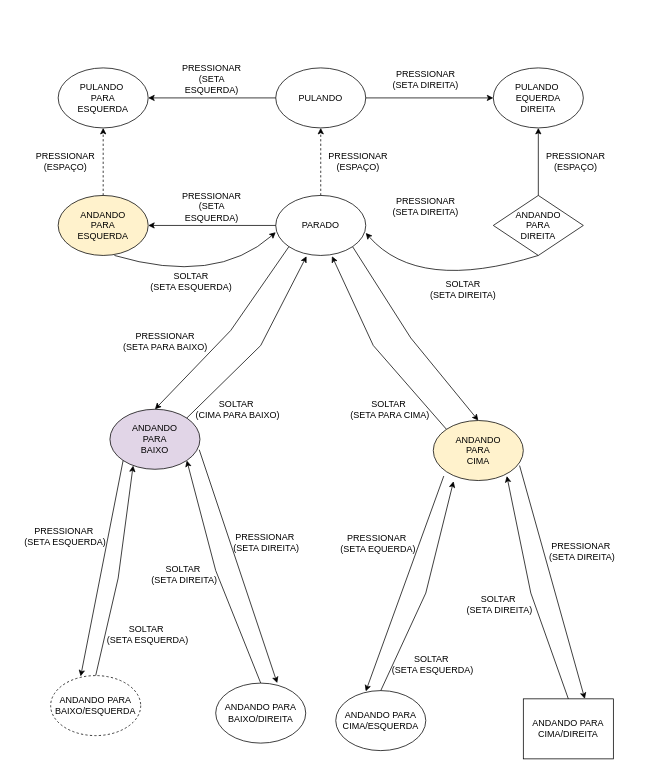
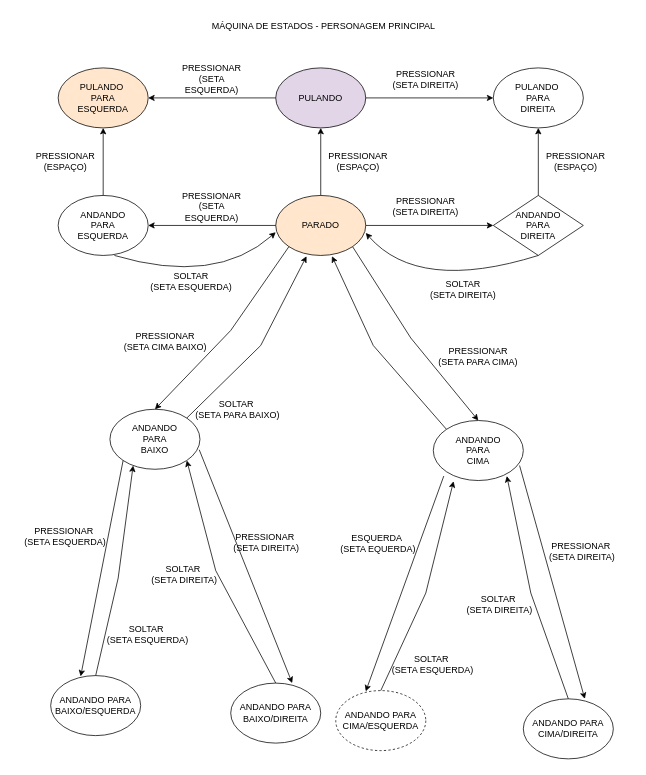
+ <mxCell id="25" value="MÁQUINA DE ESTADOS - PERSONAGEM PRINCIPAL" style="text;html=1;align=center;verticalAlign=middle;whiteSpace=wrap;rounded=0;" vertex="1" parent="1"><mxGeometry x="266" y="20" width="330" height="30" as="geometry" /></mxCell>
- <mxCell id="11" value="PULANDO&amp;nbsp;&lt;div&gt;PARA&lt;/div&gt;&lt;div&gt;ESQUERDA&lt;/div&gt;" style="ellipse;whiteSpace=wrap;html=1;" vertex="1" parent="1"><mxGeometry x="77" y="90" width="120" height="80" as="geometry" /></mxCell>
+ <mxCell id="11" value="PULANDO&amp;nbsp;&lt;div&gt;PARA&lt;/div&gt;&lt;div&gt;ESQUERDA&lt;/div&gt;" style="ellipse;whiteSpace=wrap;html=1;fillColor=#ffe6cc;" vertex="1" parent="1"><mxGeometry x="77" y="90" width="120" height="80" as="geometry" /></mxCell>
- <mxCell id="3" value="PULANDO" style="ellipse;whiteSpace=wrap;html=1;" vertex="1" parent="1"><mxGeometry x="367" y="90" width="120" height="80" as="geometry" /></mxCell>
+ <mxCell id="3" value="PULANDO" style="ellipse;whiteSpace=wrap;html=1;fillColor=#e1d5e7;" vertex="1" parent="1"><mxGeometry x="367" y="90" width="120" height="80" as="geometry" /></mxCell>
- <mxCell id="12" value="PULANDO&amp;nbsp;&lt;div&gt;EQUERDA&lt;/div&gt;&lt;div&gt;DIREITA&lt;/div&gt;" style="ellipse;whiteSpace=wrap;html=1;" vertex="1" parent="1"><mxGeometry x="657" y="90" width="120" height="80" as="geometry" /></mxCell>
+ <mxCell id="12" value="PULANDO&amp;nbsp;&lt;div&gt;PARA&lt;/div&gt;&lt;div&gt;DIREITA&lt;/div&gt;" style="ellipse;whiteSpace=wrap;html=1;" vertex="1" parent="1"><mxGeometry x="657" y="90" width="120" height="80" as="geometry" /></mxCell>
- <mxCell id="13" value="" style="endArrow=classic;html=1;rounded=0;entryX=0.5;entryY=1;entryDx=0;entryDy=0;exitX=0.5;exitY=0;exitDx=0;exitDy=0;dashed=1;" edge="1" parent="1" source="5" target="11"><mxGeometry width="50" height="50" relative="1" as="geometry"><mxPoint x="217" y="220" as="sourcePoint" /><mxPoint x="267" y="170" as="targetPoint" /></mxGeometry></mxCell>
+ <mxCell id="13" value="" style="endArrow=classic;html=1;rounded=0;entryX=0.5;entryY=1;entryDx=0;entryDy=0;exitX=0.5;exitY=0;exitDx=0;exitDy=0;" edge="1" parent="1" source="5" target="11"><mxGeometry width="50" height="50" relative="1" as="geometry"><mxPoint x="217" y="220" as="sourcePoint" /><mxPoint x="267" y="170" as="targetPoint" /></mxGeometry></mxCell>
- <mxCell id="10" value="" style="endArrow=classic;html=1;rounded=0;entryX=0.5;entryY=1;entryDx=0;entryDy=0;exitX=0.5;exitY=0;exitDx=0;exitDy=0;dashed=1;" edge="1" parent="1" source="2" target="3"><mxGeometry width="50" height="50" relative="1" as="geometry"><mxPoint x="337" y="450" as="sourcePoint" /><mxPoint x="387" y="400" as="targetPoint" /></mxGeometry></mxCell>
+ <mxCell id="10" value="" style="endArrow=classic;html=1;rounded=0;entryX=0.5;entryY=1;entryDx=0;entryDy=0;exitX=0.5;exitY=0;exitDx=0;exitDy=0;" edge="1" parent="1" source="2" target="3"><mxGeometry width="50" height="50" relative="1" as="geometry"><mxPoint x="337" y="450" as="sourcePoint" /><mxPoint x="387" y="400" as="targetPoint" /></mxGeometry></mxCell>
- <mxCell id="5" value="ANDANDO&lt;div&gt;PARA&lt;/div&gt;&lt;div&gt;ESQUERDA&lt;/div&gt;" style="ellipse;whiteSpace=wrap;html=1;fillColor=#fff2cc;" vertex="1" parent="1"><mxGeometry x="77" y="260" width="120" height="80" as="geometry" /></mxCell>
+ <mxCell id="5" value="ANDANDO&lt;div&gt;PARA&lt;/div&gt;&lt;div&gt;ESQUERDA&lt;/div&gt;" style="ellipse;whiteSpace=wrap;html=1;" vertex="1" parent="1"><mxGeometry x="77" y="260" width="120" height="80" as="geometry" /></mxCell>
- <mxCell id="2" value="PARADO" style="ellipse;whiteSpace=wrap;html=1;" vertex="1" parent="1"><mxGeometry x="367" y="260" width="120" height="80" as="geometry" /></mxCell>
+ <mxCell id="2" value="PARADO" style="ellipse;whiteSpace=wrap;html=1;fillColor=#ffe6cc;" vertex="1" parent="1"><mxGeometry x="367" y="260" width="120" height="80" as="geometry" /></mxCell>
+ <mxCell id="6" value="" style="endArrow=classic;html=1;rounded=0;entryX=0;entryY=0.5;entryDx=0;entryDy=0;exitX=1;exitY=0.5;exitDx=0;exitDy=0;" edge="1" parent="1" source="2" target="4"><mxGeometry width="50" height="50" relative="1" as="geometry"><mxPoint x="537" y="340" as="sourcePoint" /><mxPoint x="587" y="290" as="targetPoint" /></mxGeometry></mxCell>
- <mxCell id="29" value="PRESSIONAR&lt;div&gt;(SETA PARA BAIXO)&lt;/div&gt;" style="text;html=1;align=center;verticalAlign=middle;whiteSpace=wrap;rounded=0;" vertex="1" parent="1"><mxGeometry x="157" y="440" width="126" height="30" as="geometry" /></mxCell>
+ <mxCell id="29" value="PRESSIONAR&lt;div&gt;(SETA CIMA BAIXO)&lt;/div&gt;" style="text;html=1;align=center;verticalAlign=middle;whiteSpace=wrap;rounded=0;" vertex="1" parent="1"><mxGeometry x="157" y="440" width="126" height="30" as="geometry" /></mxCell>
+ <mxCell id="32" value="PRESSIONAR&lt;div&gt;(SETA PARA CIMA)&lt;/div&gt;" style="text;html=1;align=center;verticalAlign=middle;whiteSpace=wrap;rounded=0;" vertex="1" parent="1"><mxGeometry x="574" y="460" width="126" height="30" as="geometry" /></mxCell>
- <mxCell id="41" value="SOLTAR&amp;nbsp;&lt;div&gt;(CIMA PARA BAIXO)&lt;/div&gt;" style="text;html=1;align=center;verticalAlign=middle;whiteSpace=wrap;rounded=0;" vertex="1" parent="1"><mxGeometry x="259" y="530" width="115" height="30" as="geometry" /></mxCell>
+ <mxCell id="41" value="SOLTAR&amp;nbsp;&lt;div&gt;(SETA PARA BAIXO)&lt;/div&gt;" style="text;html=1;align=center;verticalAlign=middle;whiteSpace=wrap;rounded=0;" vertex="1" parent="1"><mxGeometry x="259" y="530" width="115" height="30" as="geometry" /></mxCell>
- <mxCell id="42" value="SOLTAR&amp;nbsp;&lt;div&gt;(SETA PARA CIMA)&lt;/div&gt;" style="text;html=1;align=center;verticalAlign=middle;whiteSpace=wrap;rounded=0;" vertex="1" parent="1"><mxGeometry x="462" y="530" width="115" height="30" as="geometry" /></mxCell>
- <mxCell id="27" value="ANDANDO&lt;div&gt;PARA&lt;/div&gt;&lt;div&gt;BAIXO&lt;/div&gt;" style="ellipse;whiteSpace=wrap;html=1;fillColor=#e1d5e7;" vertex="1" parent="1"><mxGeometry x="146" y="545" width="120" height="80" as="geometry" /></mxCell>
+ <mxCell id="27" value="ANDANDO&lt;div&gt;PARA&lt;/div&gt;&lt;div&gt;BAIXO&lt;/div&gt;" style="ellipse;whiteSpace=wrap;html=1;" vertex="1" parent="1"><mxGeometry x="146" y="545" width="120" height="80" as="geometry" /></mxCell>
- <mxCell id="30" value="ANDANDO&lt;div&gt;PARA&lt;/div&gt;&lt;div&gt;CIMA&lt;/div&gt;" style="ellipse;whiteSpace=wrap;html=1;fillColor=#fff2cc;" vertex="1" parent="1"><mxGeometry x="577" y="560" width="120" height="80" as="geometry" /></mxCell>
+ <mxCell id="30" value="ANDANDO&lt;div&gt;PARA&lt;/div&gt;&lt;div&gt;CIMA&lt;/div&gt;" style="ellipse;whiteSpace=wrap;html=1;" vertex="1" parent="1"><mxGeometry x="577" y="560" width="120" height="80" as="geometry" /></mxCell>
- <mxCell id="56" value="PRESSIONAR&lt;div&gt;&amp;nbsp;(SETA EQUERDA)&lt;/div&gt;" style="text;html=1;align=center;verticalAlign=middle;whiteSpace=wrap;rounded=0;" vertex="1" parent="1"><mxGeometry x="437" y="709" width="130" height="30" as="geometry" /></mxCell>
+ <mxCell id="56" value="ESQUERDA&lt;div&gt;&amp;nbsp;(SETA EQUERDA)&lt;/div&gt;" style="text;html=1;align=center;verticalAlign=middle;whiteSpace=wrap;rounded=0;" vertex="1" parent="1"><mxGeometry x="437" y="709" width="130" height="30" as="geometry" /></mxCell>
- <mxCell id="33" value="ANDANDO PARA&lt;div&gt;BAIXO/ESQUERDA&lt;/div&gt;" style="ellipse;whiteSpace=wrap;html=1;dashed=1;" vertex="1" parent="1"><mxGeometry x="67" y="900" width="120" height="80" as="geometry" /></mxCell>
+ <mxCell id="33" value="ANDANDO PARA&lt;div&gt;BAIXO/ESQUERDA&lt;/div&gt;" style="ellipse;whiteSpace=wrap;html=1;" vertex="1" parent="1"><mxGeometry x="67" y="900" width="120" height="80" as="geometry" /></mxCell>
- <mxCell id="34" value="ANDANDO PARA&lt;div&gt;BAIXO/DIREITA&lt;/div&gt;" style="ellipse;whiteSpace=wrap;html=1;" vertex="1" parent="1"><mxGeometry x="287" y="910" width="120" height="80" as="geometry" /></mxCell>
+ <mxCell id="34" value="ANDANDO PARA&lt;div&gt;BAIXO/DIREITA&lt;/div&gt;" style="ellipse;whiteSpace=wrap;html=1;" vertex="1" parent="1"><mxGeometry x="307" y="910" width="120" height="80" as="geometry" /></mxCell>
- <mxCell id="47" value="ANDANDO PARA&lt;div&gt;CIMA/ESQUERDA&lt;/div&gt;" style="ellipse;whiteSpace=wrap;html=1;" vertex="1" parent="1"><mxGeometry x="447" y="920" width="120" height="80" as="geometry" /></mxCell>
+ <mxCell id="47" value="ANDANDO PARA&lt;div&gt;CIMA/ESQUERDA&lt;/div&gt;" style="ellipse;whiteSpace=wrap;html=1;dashed=1;" vertex="1" parent="1"><mxGeometry x="447" y="920" width="120" height="80" as="geometry" /></mxCell>
- <mxCell id="48" value="ANDANDO PARA&lt;div&gt;CIMA/DIREITA&lt;/div&gt;" style="whiteSpace=wrap;html=1;rounded=0;" vertex="1" parent="1"><mxGeometry x="697" y="931" width="120" height="80" as="geometry" /></mxCell>
+ <mxCell id="48" value="ANDANDO PARA&lt;div&gt;CIMA/DIREITA&lt;/div&gt;" style="ellipse;whiteSpace=wrap;html=1;" vertex="1" parent="1"><mxGeometry x="697" y="931" width="120" height="80" as="geometry" /></mxCell>
